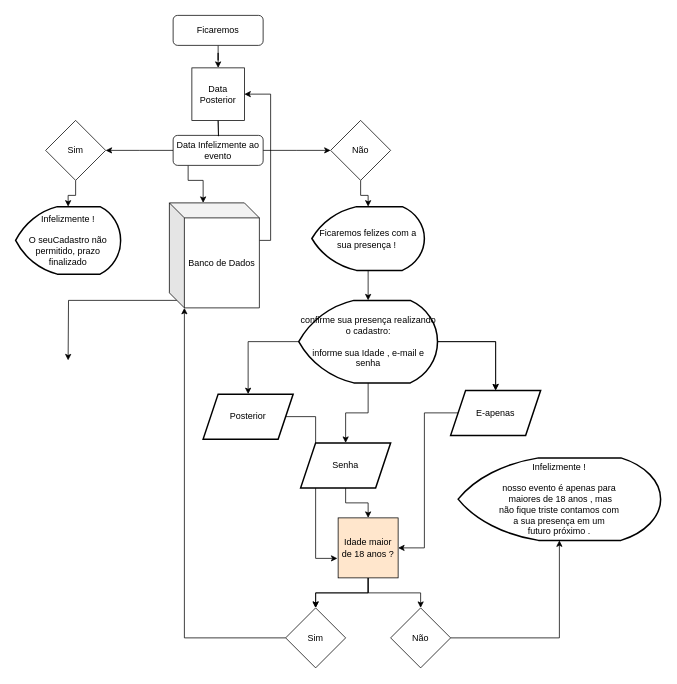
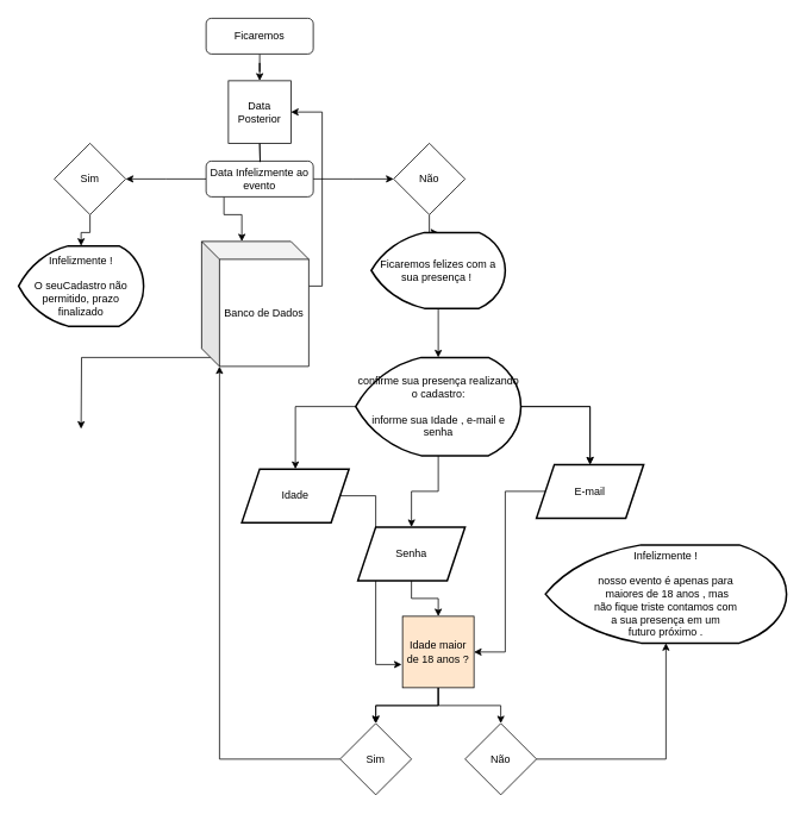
- <mxCell id="18" value="Ficaremos felizes com a sua presença !&amp;nbsp;" style="strokeWidth=2;html=1;shape=mxgraph.flowchart.display;whiteSpace=wrap;" vertex="1" parent="1"><mxGeometry x="415" y="275" width="150" height="85" as="geometry" /></mxCell>
+ <mxCell id="18" value="Ficaremos felizes com a sua presença !&amp;nbsp;" style="strokeWidth=2;html=1;shape=mxgraph.flowchart.display;whiteSpace=wrap;" vertex="1" parent="1"><mxGeometry x="415" y="260" width="150" height="85" as="geometry" /></mxCell>
- <mxCell id="25" value="E-apenas" style="shape=parallelogram;perimeter=parallelogramPerimeter;whiteSpace=wrap;html=1;fixedSize=1;strokeWidth=2;" vertex="1" parent="1"><mxGeometry x="600" y="520" width="120" height="60" as="geometry" /></mxCell>
+ <mxCell id="25" value="E-mail" style="shape=parallelogram;perimeter=parallelogramPerimeter;whiteSpace=wrap;html=1;fixedSize=1;strokeWidth=2;" vertex="1" parent="1"><mxGeometry x="600" y="520" width="120" height="60" as="geometry" /></mxCell>
- <mxCell id="27" value="Posterior" style="shape=parallelogram;perimeter=parallelogramPerimeter;whiteSpace=wrap;html=1;fixedSize=1;strokeWidth=2;" vertex="1" parent="1"><mxGeometry x="270" y="525" width="120" height="60" as="geometry" /></mxCell>
+ <mxCell id="27" value="Idade" style="shape=parallelogram;perimeter=parallelogramPerimeter;whiteSpace=wrap;html=1;fixedSize=1;strokeWidth=2;" vertex="1" parent="1"><mxGeometry x="270" y="525" width="120" height="60" as="geometry" /></mxCell>
